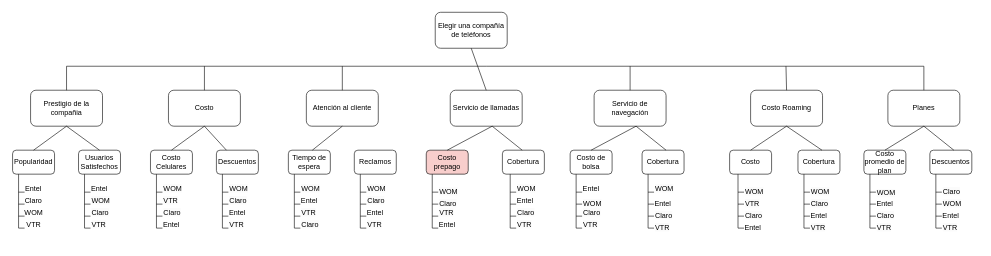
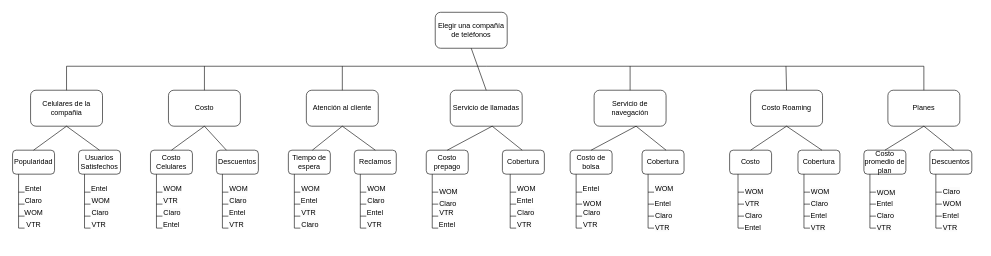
- <mxCell id="3" value="Prestigio de la compañia" style="rounded=1;whiteSpace=wrap;html=1;" parent="1" vertex="1"><mxGeometry x="50" y="150" width="120" height="60" as="geometry" /></mxCell>
+ <mxCell id="3" value="Celulares de la compañia" style="rounded=1;whiteSpace=wrap;html=1;" parent="1" vertex="1"><mxGeometry x="50" y="150" width="120" height="60" as="geometry" /></mxCell>
+ <mxCell id="39" value="" style="endArrow=none;html=1;rounded=0;entryX=0.5;entryY=1;entryDx=0;entryDy=0;exitX=0.5;exitY=0;exitDx=0;exitDy=0;" parent="1" source="15" target="5" edge="1"><mxGeometry width="50" height="50" relative="1" as="geometry"><mxPoint x="650" y="250" as="sourcePoint" /><mxPoint x="700" y="200" as="targetPoint" /></mxGeometry></mxCell>
- <mxCell id="16" value="Costo prepago" style="rounded=1;whiteSpace=wrap;html=1;fillColor=#f8cecc;" parent="1" vertex="1"><mxGeometry x="710" y="250" width="70" height="40" as="geometry" /></mxCell>
+ <mxCell id="16" value="Costo prepago" style="rounded=1;whiteSpace=wrap;html=1;" parent="1" vertex="1"><mxGeometry x="710" y="250" width="70" height="40" as="geometry" /></mxCell>
